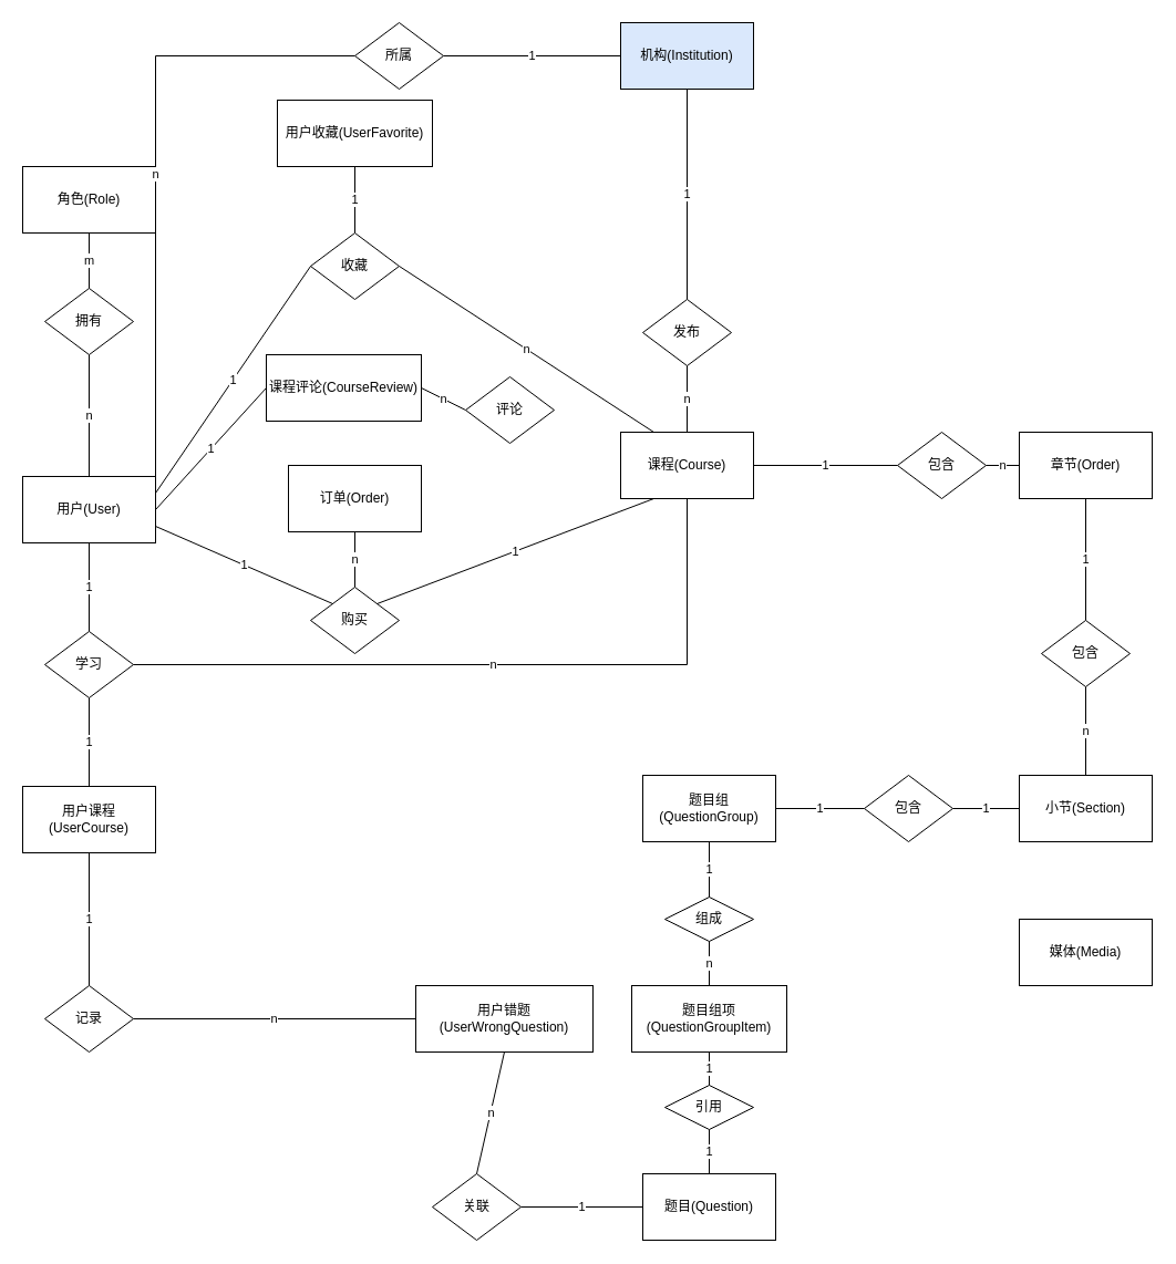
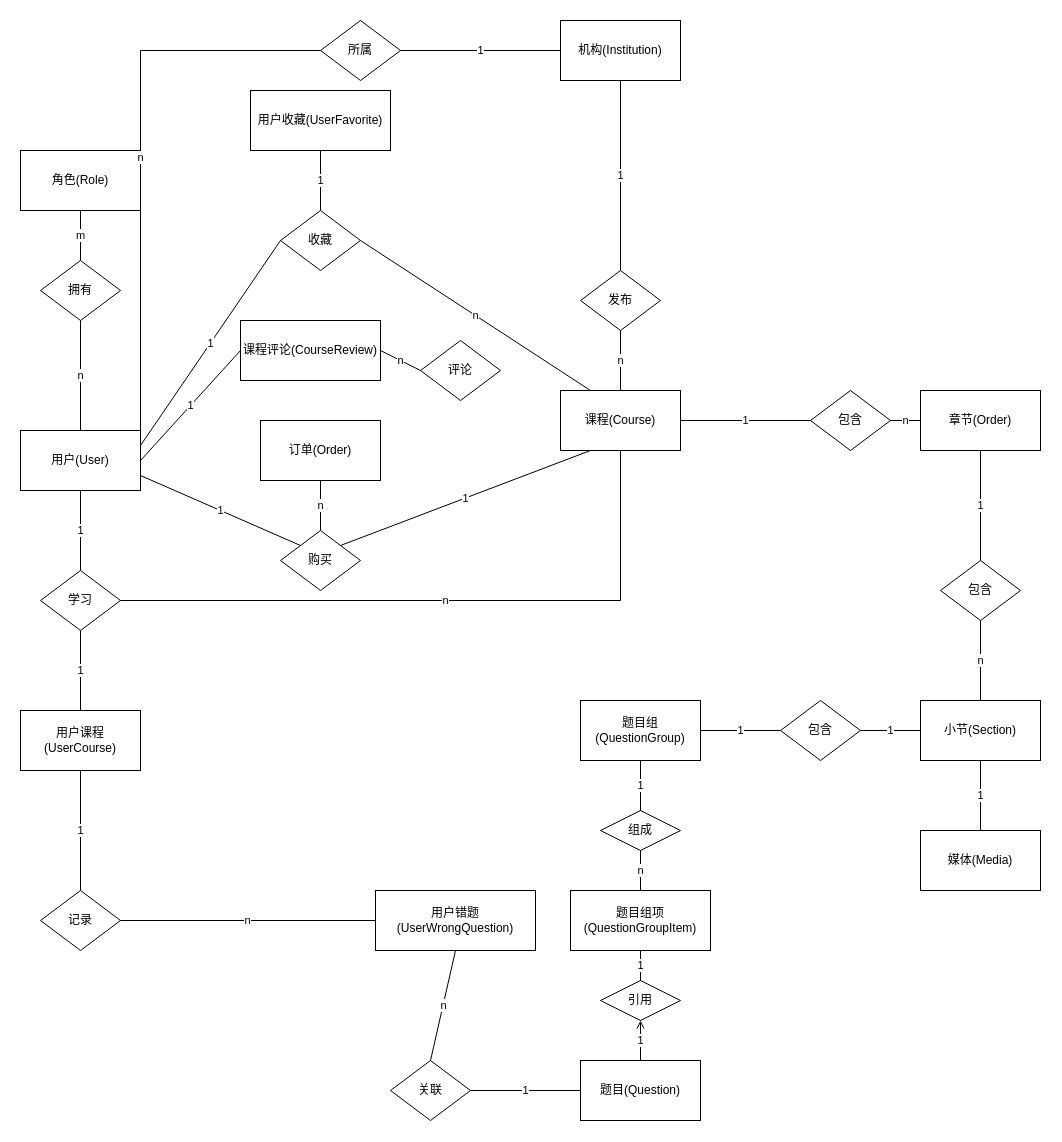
- <mxCell id="4" value="机构(Institution)" style="whiteSpace=wrap;html=1;fillColor=#dae8fc;" parent="1" vertex="1"><mxGeometry x="560" y="20" width="120" height="60" as="geometry" /></mxCell>
+ <mxCell id="4" value="机构(Institution)" style="whiteSpace=wrap;html=1;" parent="1" vertex="1"><mxGeometry x="560" y="20" width="120" height="60" as="geometry" /></mxCell>
+ <mxCell id="41" value="1" style="endArrow=none;html=1;rounded=0;exitX=0.5;exitY=1;exitDx=0;exitDy=0;" parent="1" source="7" target="8" edge="1"><mxGeometry relative="1" as="geometry" /></mxCell>
- <mxCell id="47" value="1" style="endArrow=none;html=1;rounded=0;exitX=0.5;exitY=0;exitDx=0;exitDy=0;entryX=0.5;entryY=1;entryDx=0;entryDy=0;" parent="1" source="9" target="24" edge="1"><mxGeometry relative="1" as="geometry" /></mxCell>
+ <mxCell id="47" value="1" style="endArrow=open;html=1;rounded=0;exitX=0.5;exitY=0;exitDx=0;exitDy=0;entryX=0.5;entryY=1;entryDx=0;entryDy=0;" parent="1" source="9" target="24" edge="1"><mxGeometry relative="1" as="geometry" /></mxCell>
